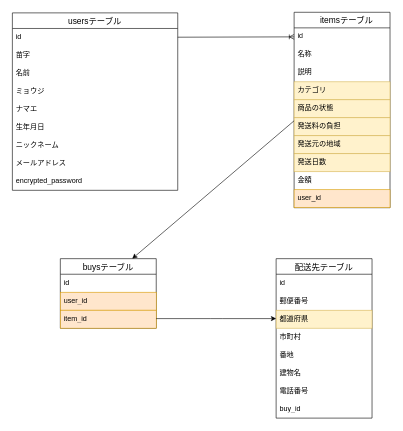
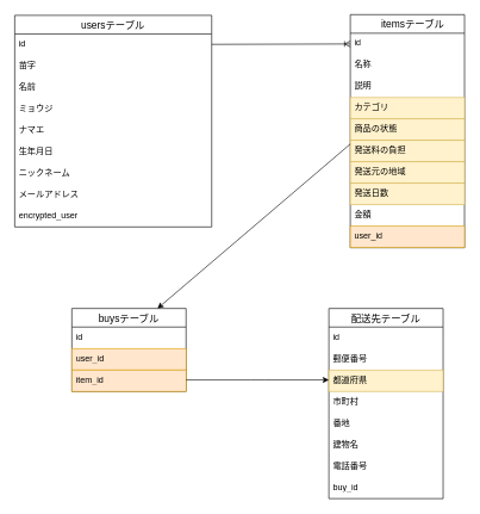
- <mxCell id="11" value="&lt;span style=&quot;color: rgb(0, 0, 0);&quot;&gt;encrypted_password&lt;/span&gt;" style="text;strokeColor=none;fillColor=none;spacingLeft=4;spacingRight=4;overflow=hidden;rotatable=0;points=[[0,0.5],[1,0.5]];portConstraint=eastwest;fontSize=12;whiteSpace=wrap;html=1;" parent="2" vertex="1"><mxGeometry y="266" width="275.86" height="30" as="geometry" /></mxCell>
+ <mxCell id="11" value="&lt;span style=&quot;color: rgb(0, 0, 0);&quot;&gt;encrypted_user&lt;/span&gt;" style="text;strokeColor=none;fillColor=none;spacingLeft=4;spacingRight=4;overflow=hidden;rotatable=0;points=[[0,0.5],[1,0.5]];portConstraint=eastwest;fontSize=12;whiteSpace=wrap;html=1;" parent="2" vertex="1"><mxGeometry y="266" width="275.86" height="30" as="geometry" /></mxCell>
